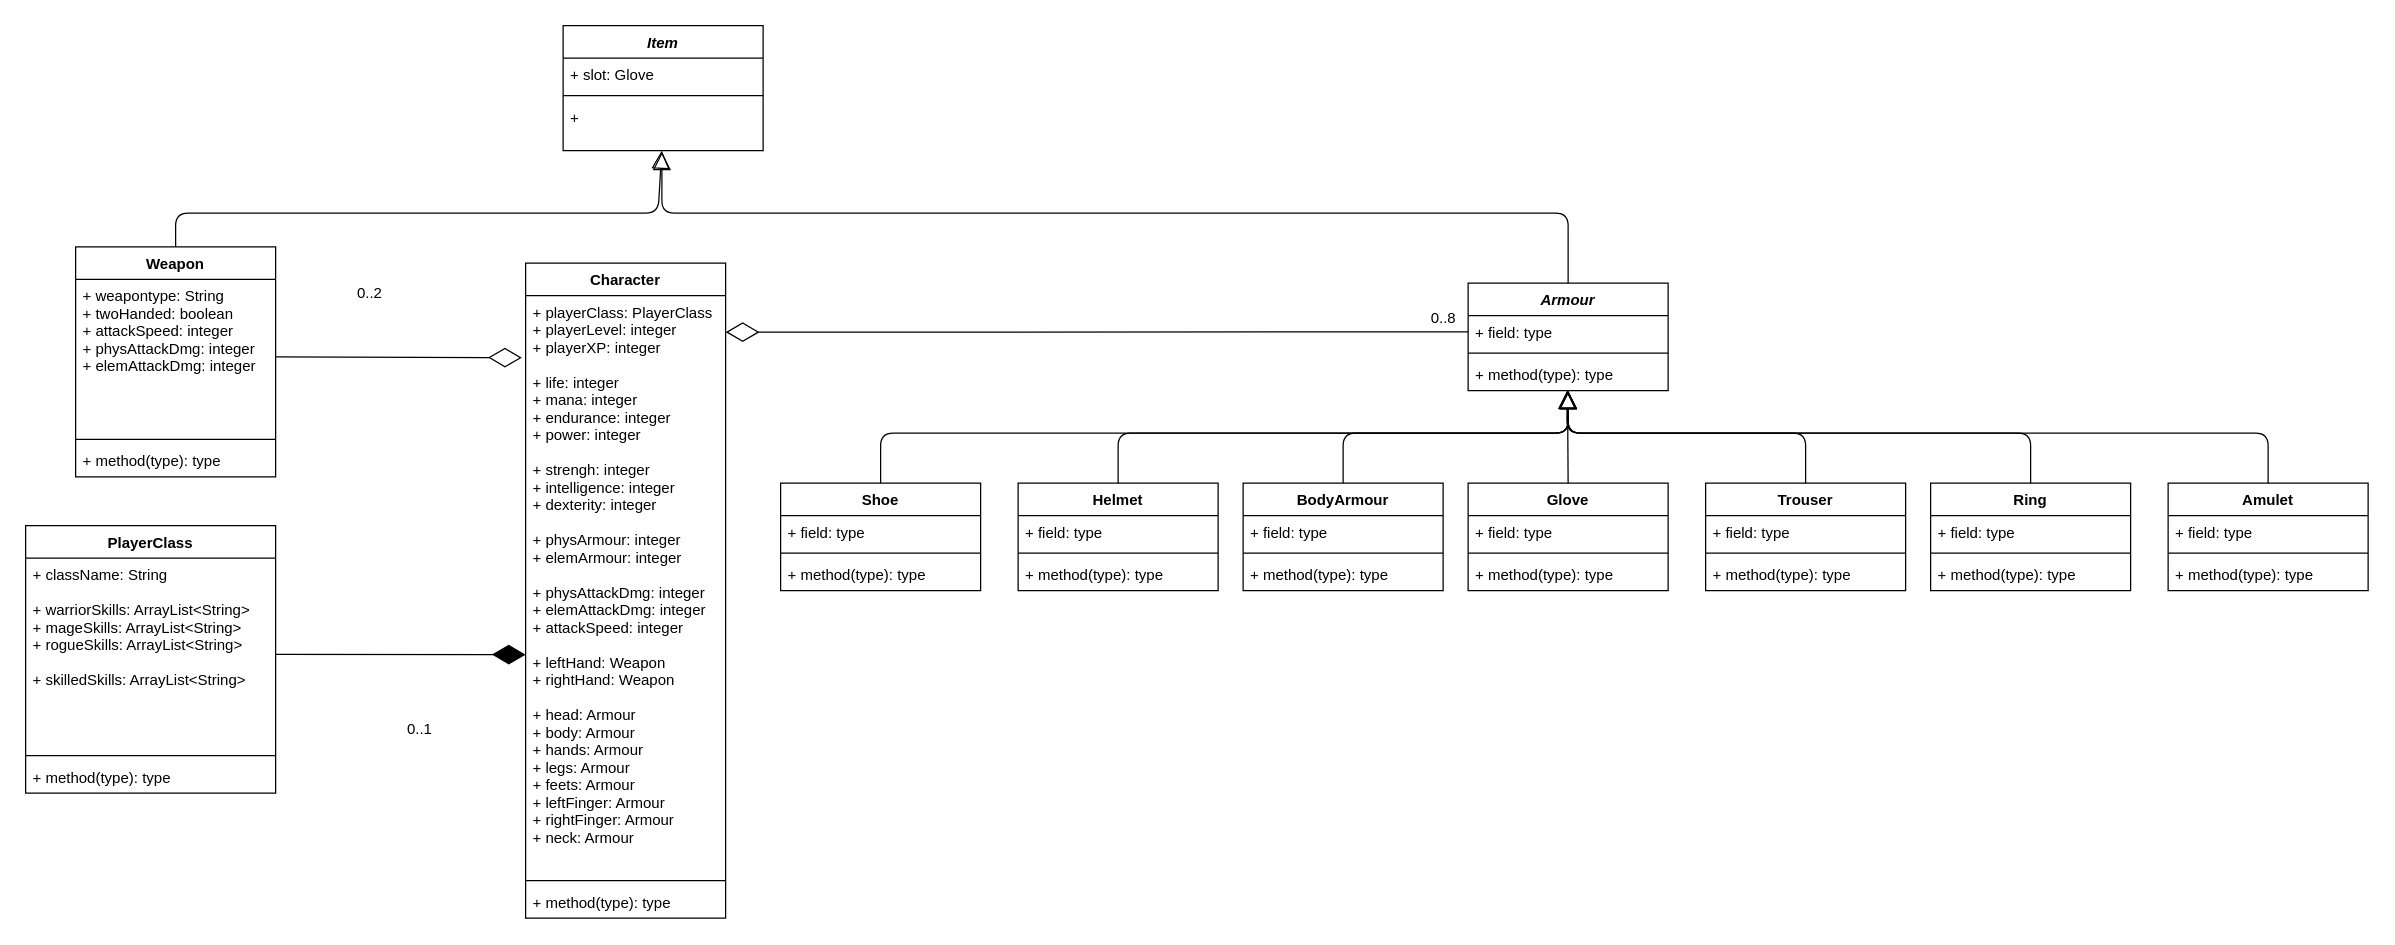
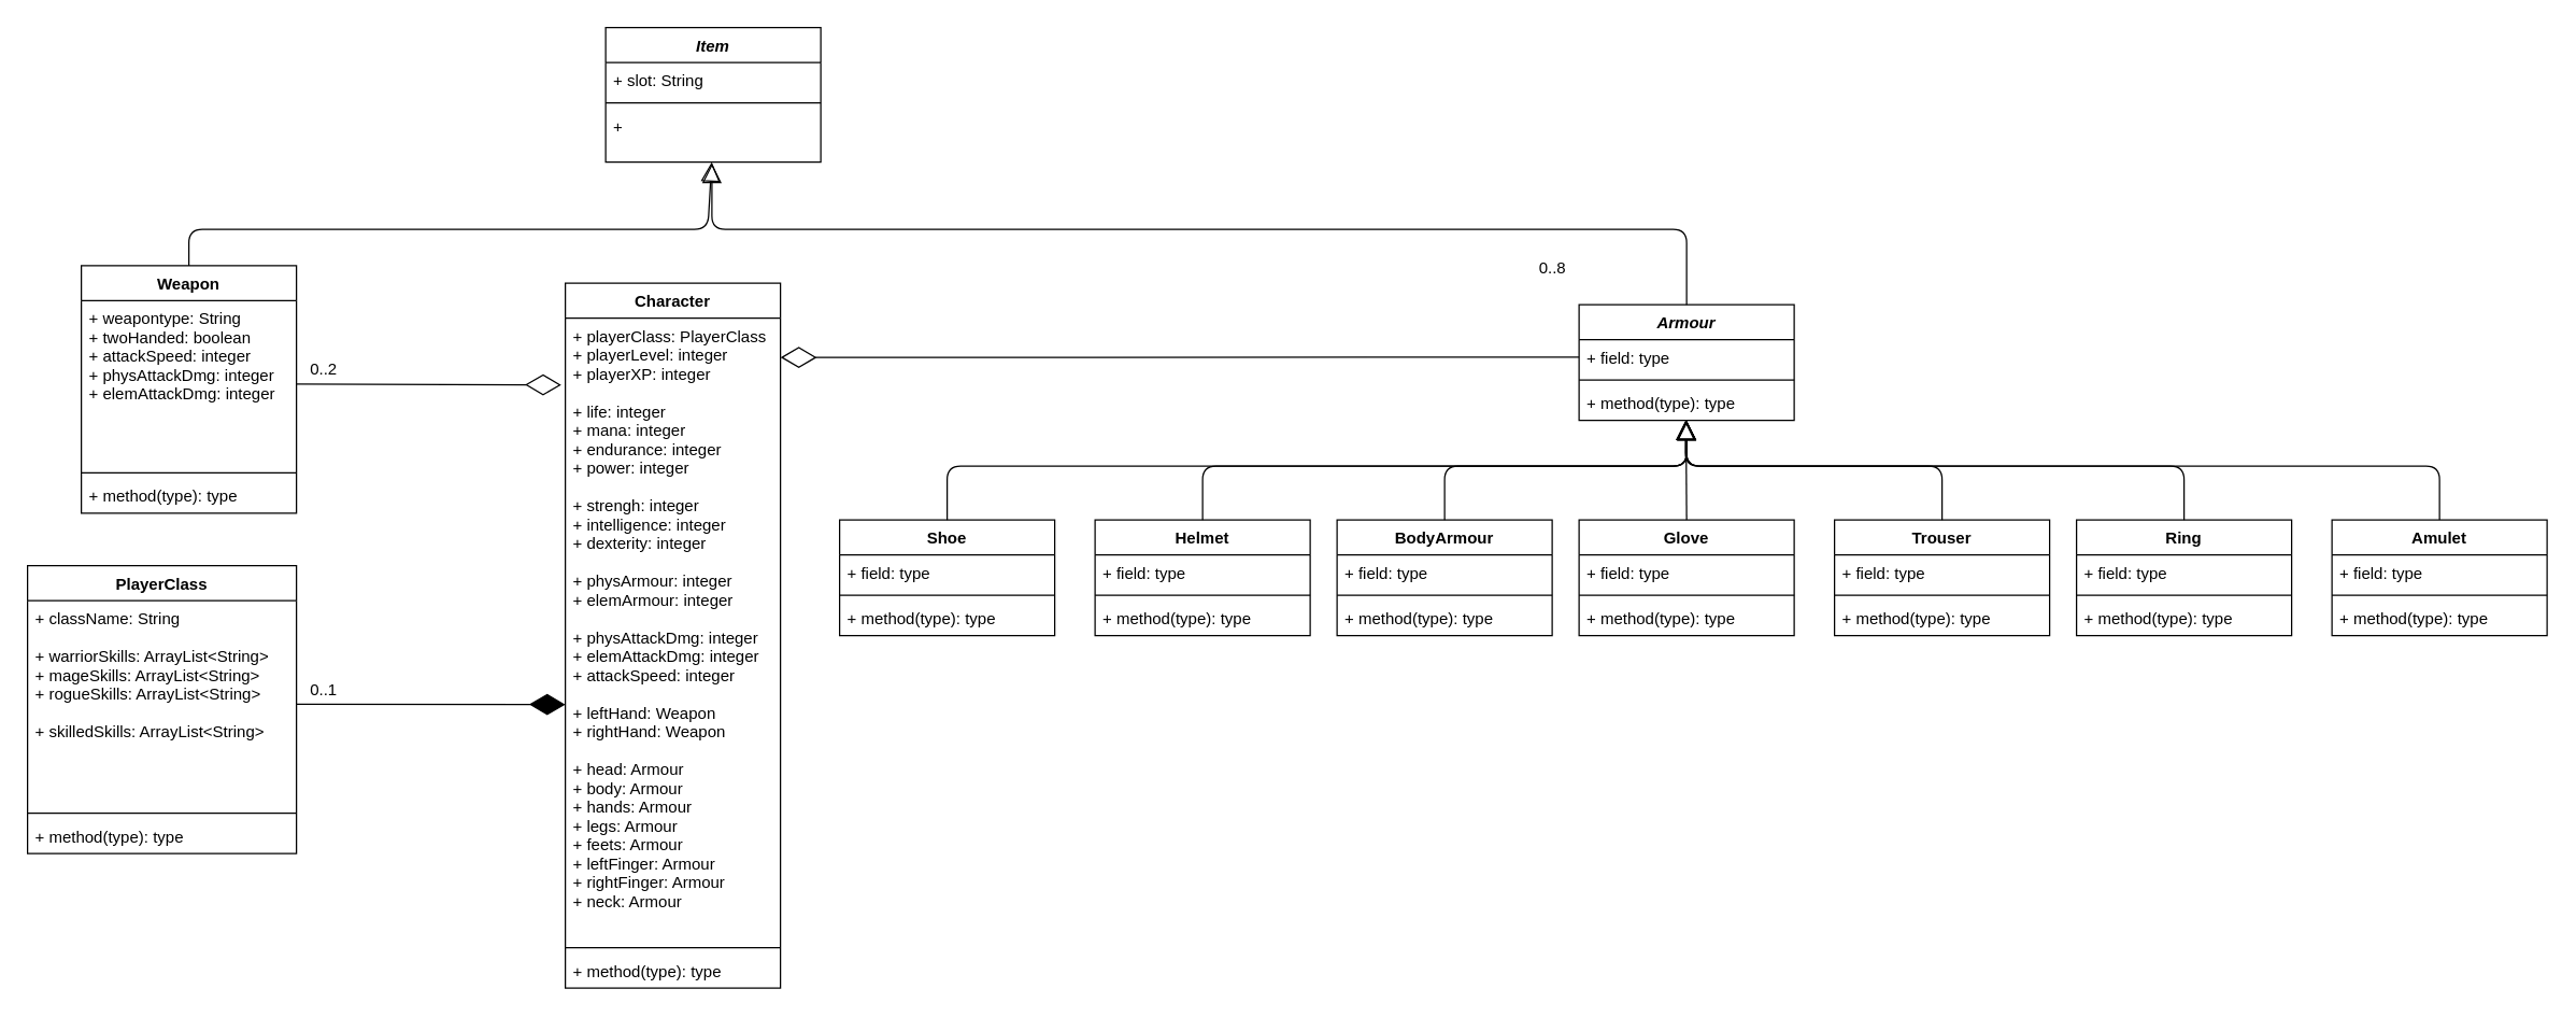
- <mxCell id="8" value="+ slot: Glove" style="text;strokeColor=none;fillColor=none;align=left;verticalAlign=top;spacingLeft=4;spacingRight=4;overflow=hidden;rotatable=0;points=[[0,0.5],[1,0.5]];portConstraint=eastwest;" vertex="1" parent="7"><mxGeometry y="26" width="160" height="26" as="geometry" /></mxCell>
+ <mxCell id="8" value="+ slot: String" style="text;strokeColor=none;fillColor=none;align=left;verticalAlign=top;spacingLeft=4;spacingRight=4;overflow=hidden;rotatable=0;points=[[0,0.5],[1,0.5]];portConstraint=eastwest;" vertex="1" parent="7"><mxGeometry y="26" width="160" height="26" as="geometry" /></mxCell>
- <mxCell id="55" value="0..2" style="text;html=1;align=center;verticalAlign=middle;resizable=0;points=[];autosize=1;" vertex="1" parent="1"><mxGeometry x="275" y="224" width="40" height="20" as="geometry" /></mxCell>
+ <mxCell id="55" value="0..2" style="text;html=1;align=center;verticalAlign=middle;resizable=0;points=[];autosize=1;" vertex="1" parent="1"><mxGeometry x="220" y="264" width="40" height="20" as="geometry" /></mxCell>
- <mxCell id="58" value="0..8" style="text;html=1;align=center;verticalAlign=middle;resizable=0;points=[];autosize=1;" vertex="1" parent="1"><mxGeometry x="1134" y="244" width="40" height="20" as="geometry" /></mxCell>
+ <mxCell id="58" value="0..8" style="text;html=1;align=center;verticalAlign=middle;resizable=0;points=[];autosize=1;" vertex="1" parent="1"><mxGeometry x="1134" y="189" width="40" height="20" as="geometry" /></mxCell>
- <mxCell id="64" value="0..1" style="text;html=1;align=center;verticalAlign=middle;resizable=0;points=[];autosize=1;" vertex="1" parent="1"><mxGeometry x="315" y="573" width="40" height="20" as="geometry" /></mxCell>
+ <mxCell id="64" value="0..1" style="text;html=1;align=center;verticalAlign=middle;resizable=0;points=[];autosize=1;" vertex="1" parent="1"><mxGeometry x="220" y="503" width="40" height="20" as="geometry" /></mxCell>
